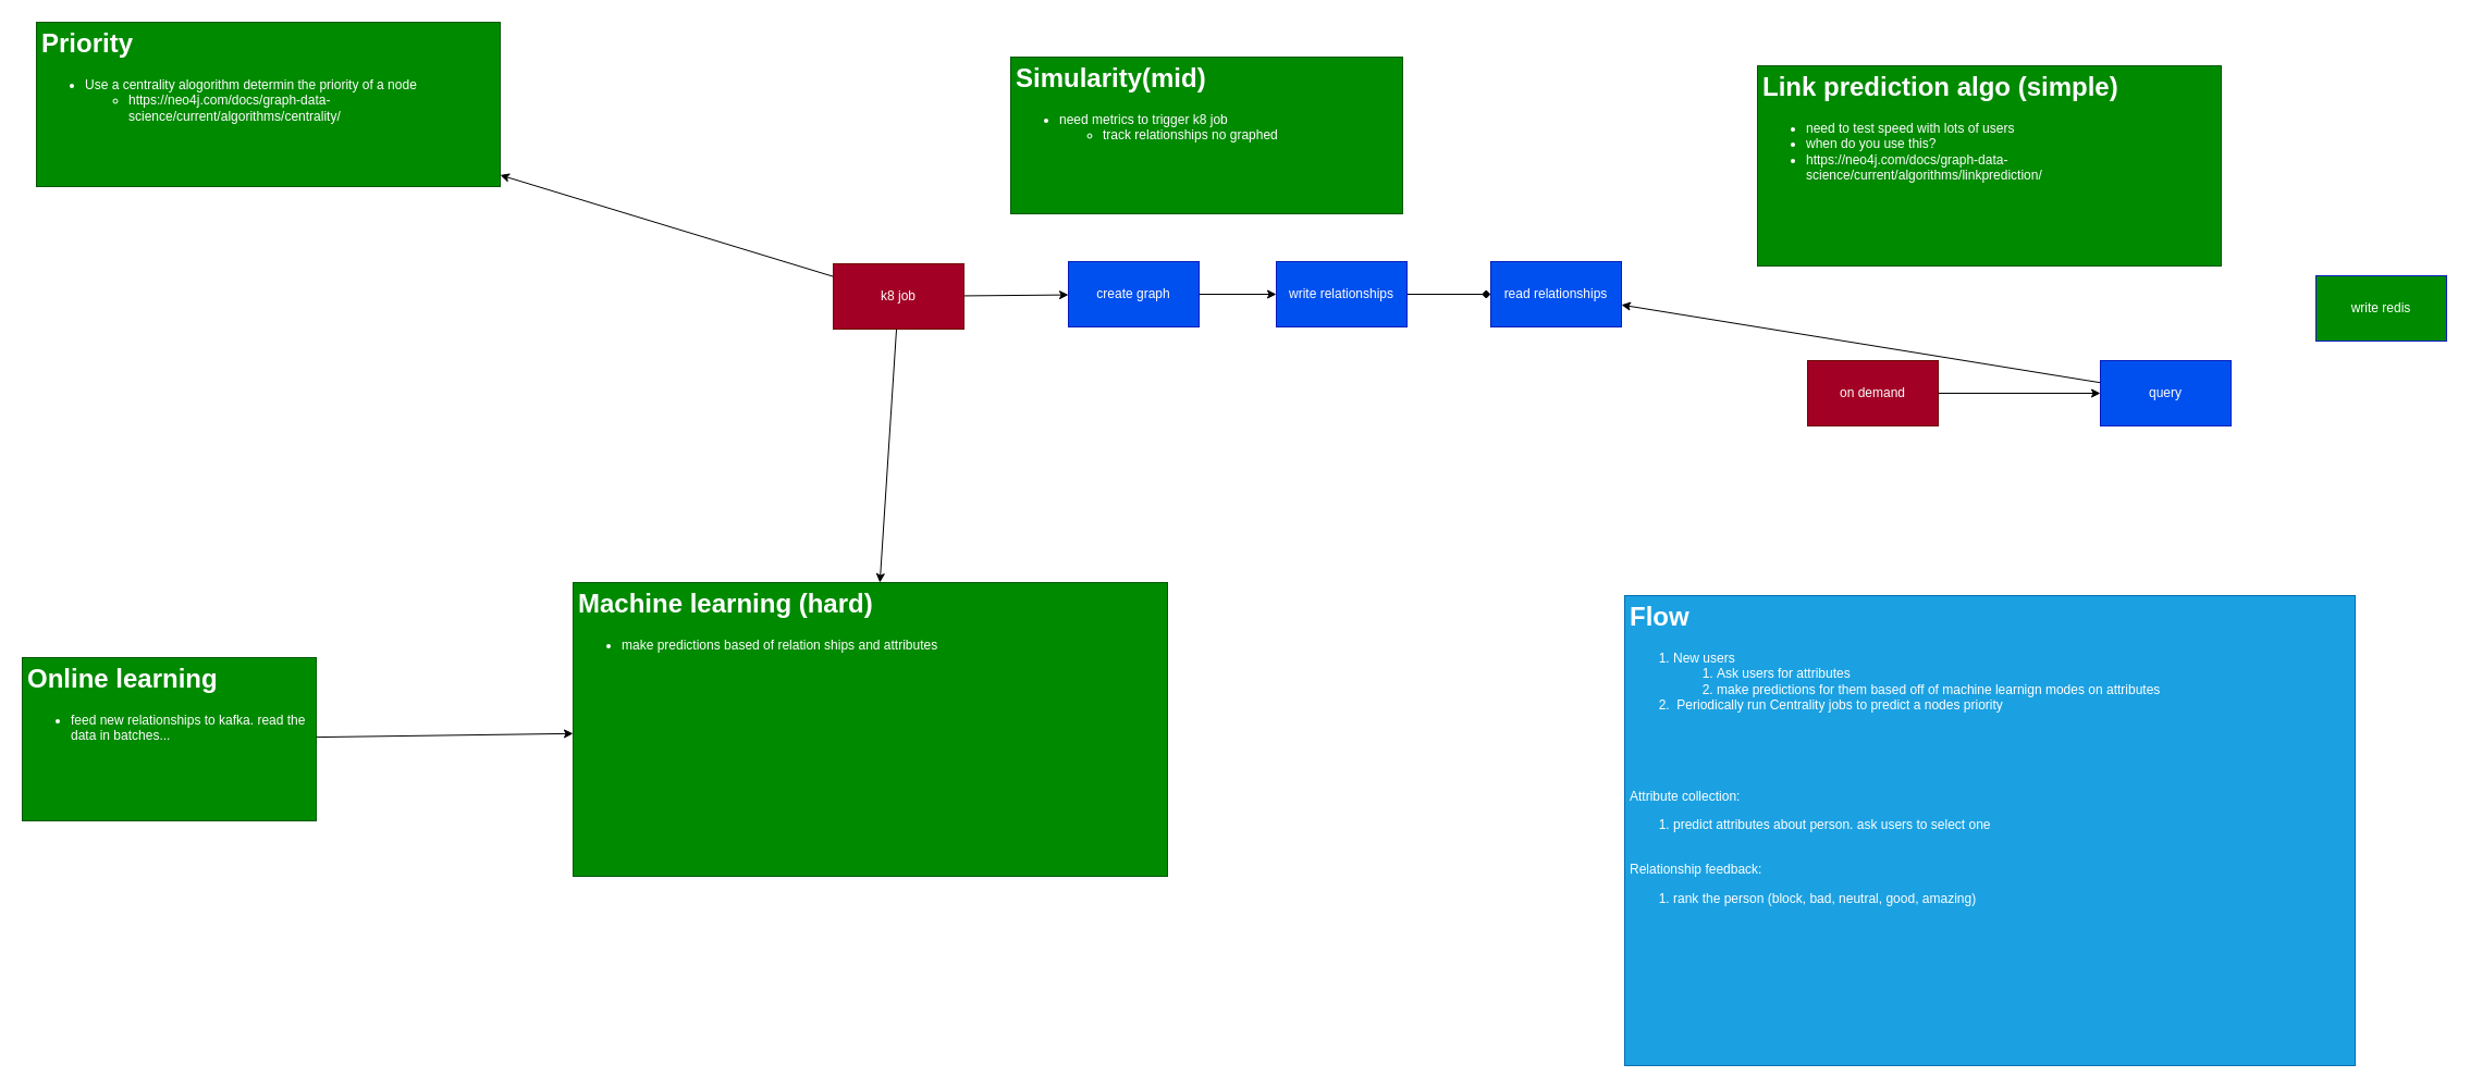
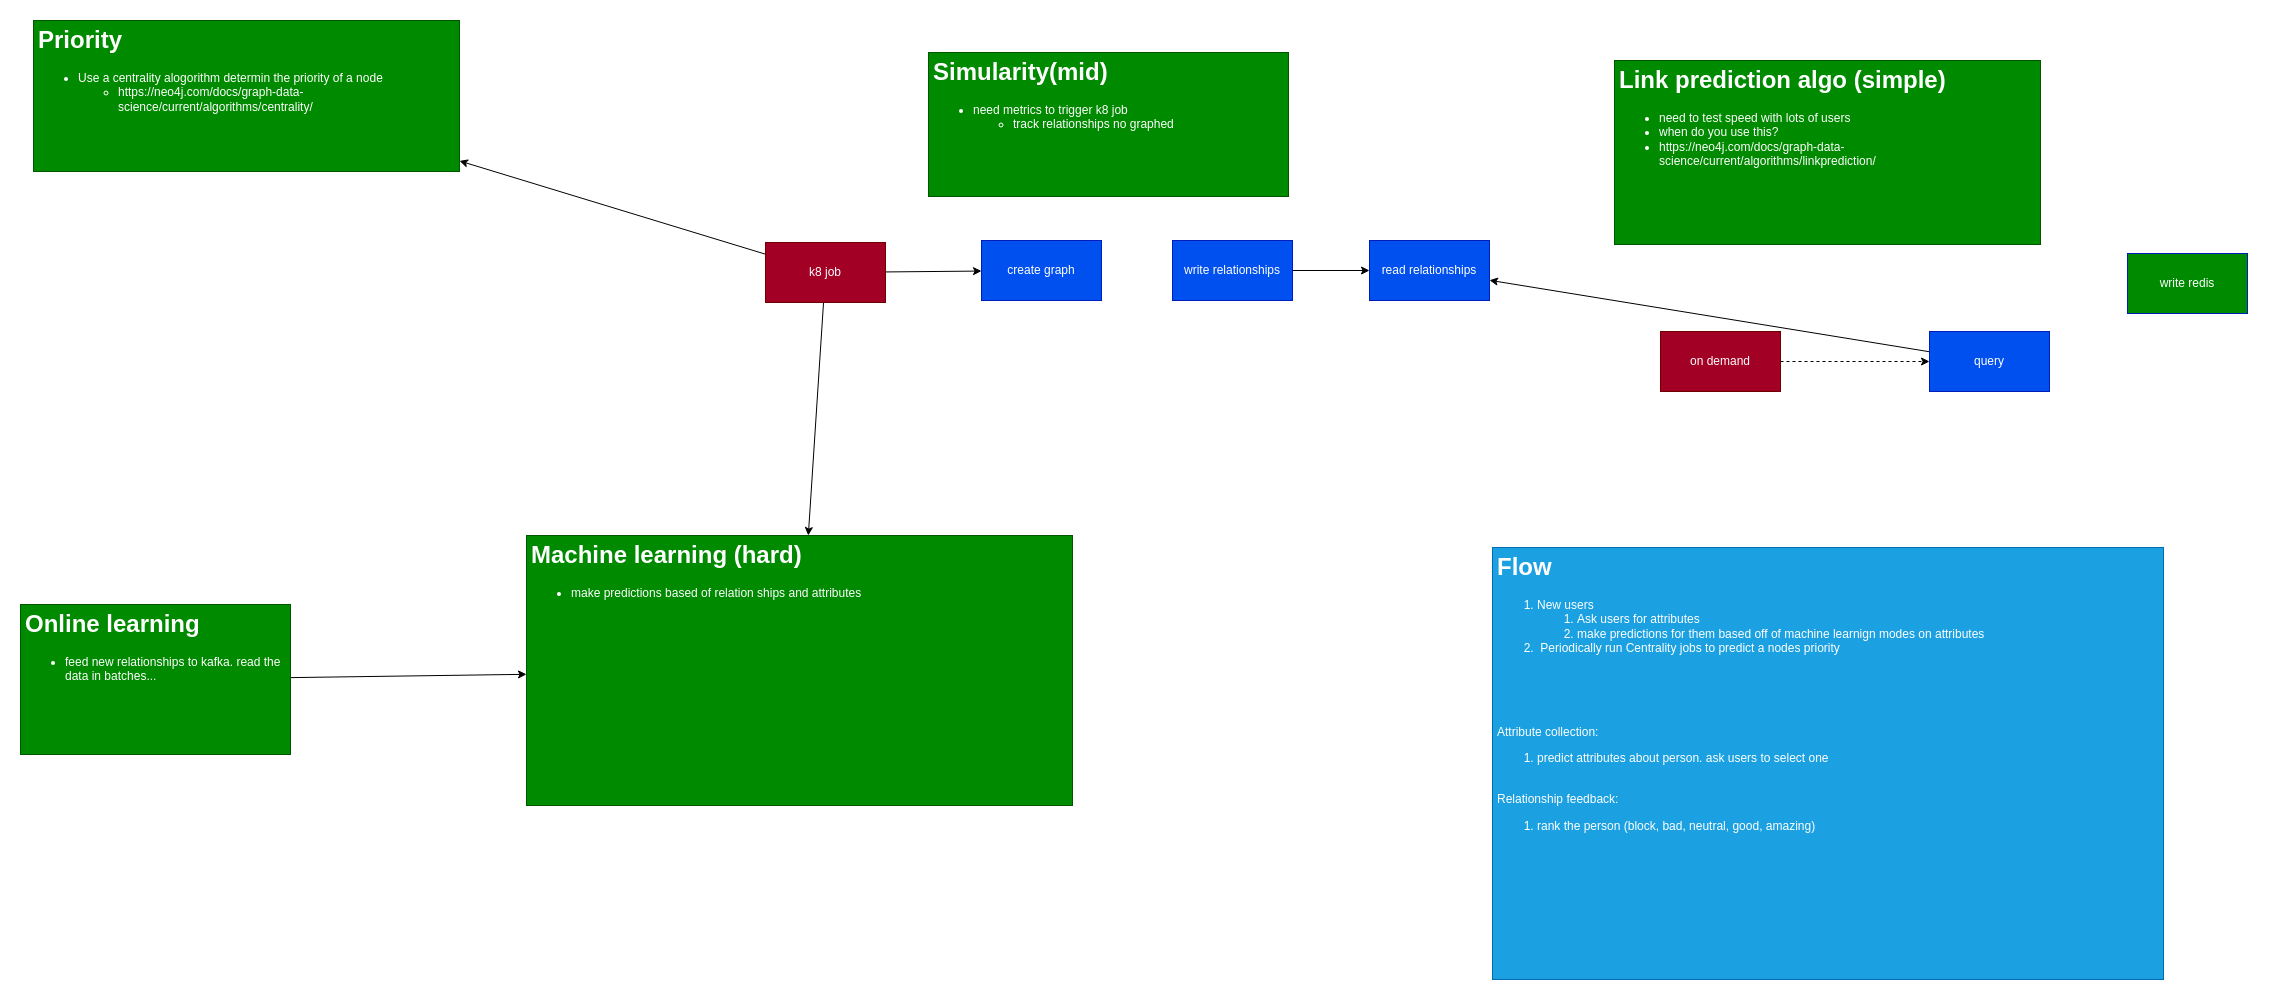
- <mxCell id="2" style="edgeStyle=none;html=1;" parent="1" source="3" target="5" edge="1"><mxGeometry relative="1" as="geometry"><mxPoint x="1185.12" y="275.553" as="targetPoint" /></mxGeometry></mxCell>
- <mxCell id="4" style="edgeStyle=none;html=1;endArrow=diamond;" parent="1" source="5" target="6" edge="1"><mxGeometry relative="1" as="geometry" /></mxCell>
+ <mxCell id="4" style="edgeStyle=none;html=1;" parent="1" source="5" target="6" edge="1"><mxGeometry relative="1" as="geometry" /></mxCell>
- <mxCell id="14" style="edgeStyle=none;html=1;" edge="1" parent="1" source="15" target="8"><mxGeometry relative="1" as="geometry" /></mxCell>
+ <mxCell id="14" style="edgeStyle=none;html=1;dashed=1;" edge="1" parent="1" source="15" target="8"><mxGeometry relative="1" as="geometry" /></mxCell>
